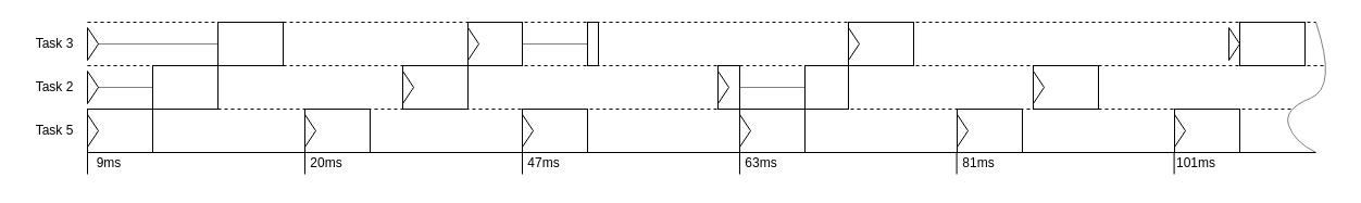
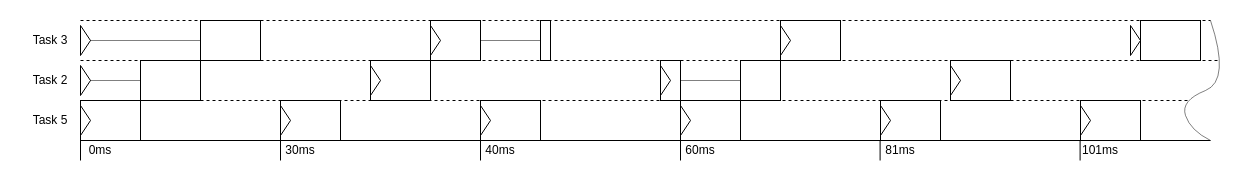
- <mxCell id="2" value="9ms" style="text;html=1;strokeColor=none;fillColor=none;align=center;verticalAlign=middle;whiteSpace=wrap;rounded=0;" vertex="1" parent="1"><mxGeometry x="70" y="135" width="60" height="30" as="geometry" /></mxCell>
+ <mxCell id="2" value="0ms" style="text;html=1;strokeColor=none;fillColor=none;align=center;verticalAlign=middle;whiteSpace=wrap;rounded=0;" vertex="1" parent="1"><mxGeometry x="70" y="135" width="60" height="30" as="geometry" /></mxCell>
- <mxCell id="3" value="20ms" style="text;html=1;strokeColor=none;fillColor=none;align=center;verticalAlign=middle;whiteSpace=wrap;rounded=0;" vertex="1" parent="1"><mxGeometry x="270" y="135" width="60" height="30" as="geometry" /></mxCell>
+ <mxCell id="3" value="30ms" style="text;html=1;strokeColor=none;fillColor=none;align=center;verticalAlign=middle;whiteSpace=wrap;rounded=0;" vertex="1" parent="1"><mxGeometry x="270" y="135" width="60" height="30" as="geometry" /></mxCell>
- <mxCell id="50" value="47ms" style="text;html=1;strokeColor=none;fillColor=none;align=center;verticalAlign=middle;whiteSpace=wrap;rounded=0;" vertex="1" parent="1"><mxGeometry x="470" y="135" width="60" height="30" as="geometry" /></mxCell>
+ <mxCell id="50" value="40ms" style="text;html=1;strokeColor=none;fillColor=none;align=center;verticalAlign=middle;whiteSpace=wrap;rounded=0;" vertex="1" parent="1"><mxGeometry x="470" y="135" width="60" height="30" as="geometry" /></mxCell>
- <mxCell id="51" value="63ms" style="text;html=1;strokeColor=none;fillColor=none;align=center;verticalAlign=middle;whiteSpace=wrap;rounded=0;" vertex="1" parent="1"><mxGeometry x="670" y="135" width="60" height="30" as="geometry" /></mxCell>
+ <mxCell id="51" value="60ms" style="text;html=1;strokeColor=none;fillColor=none;align=center;verticalAlign=middle;whiteSpace=wrap;rounded=0;" vertex="1" parent="1"><mxGeometry x="670" y="135" width="60" height="30" as="geometry" /></mxCell>
